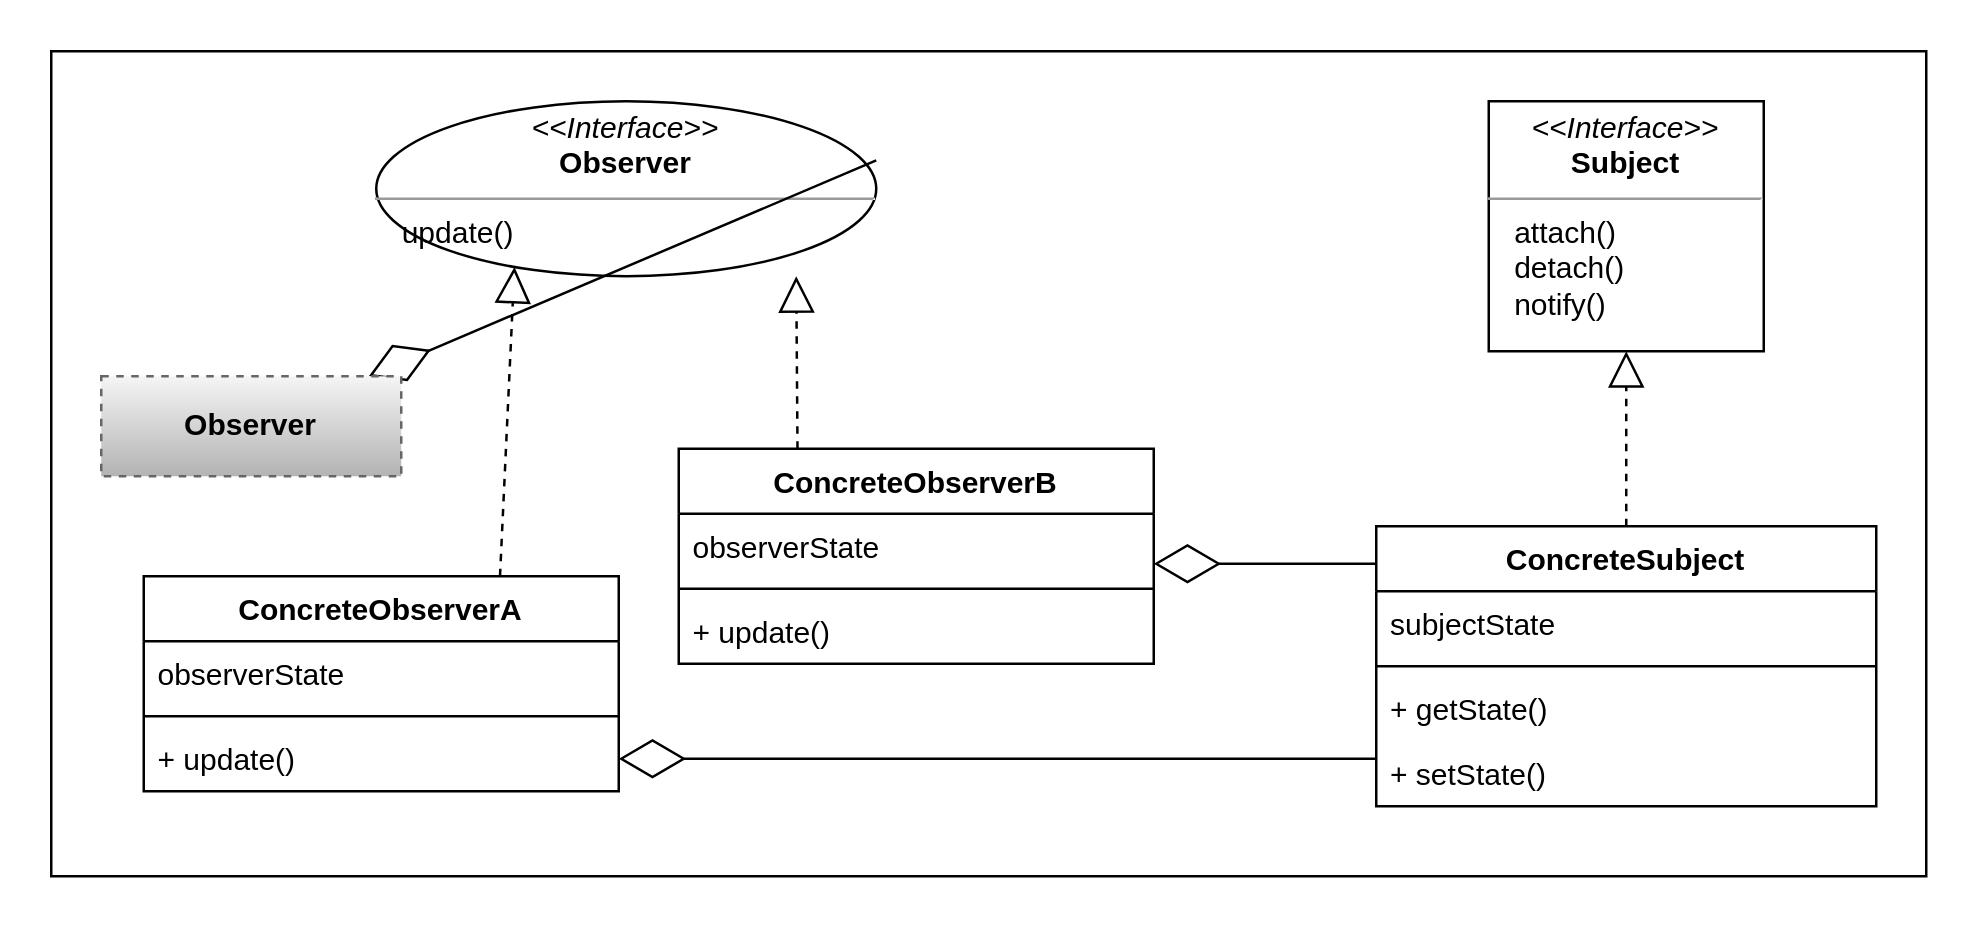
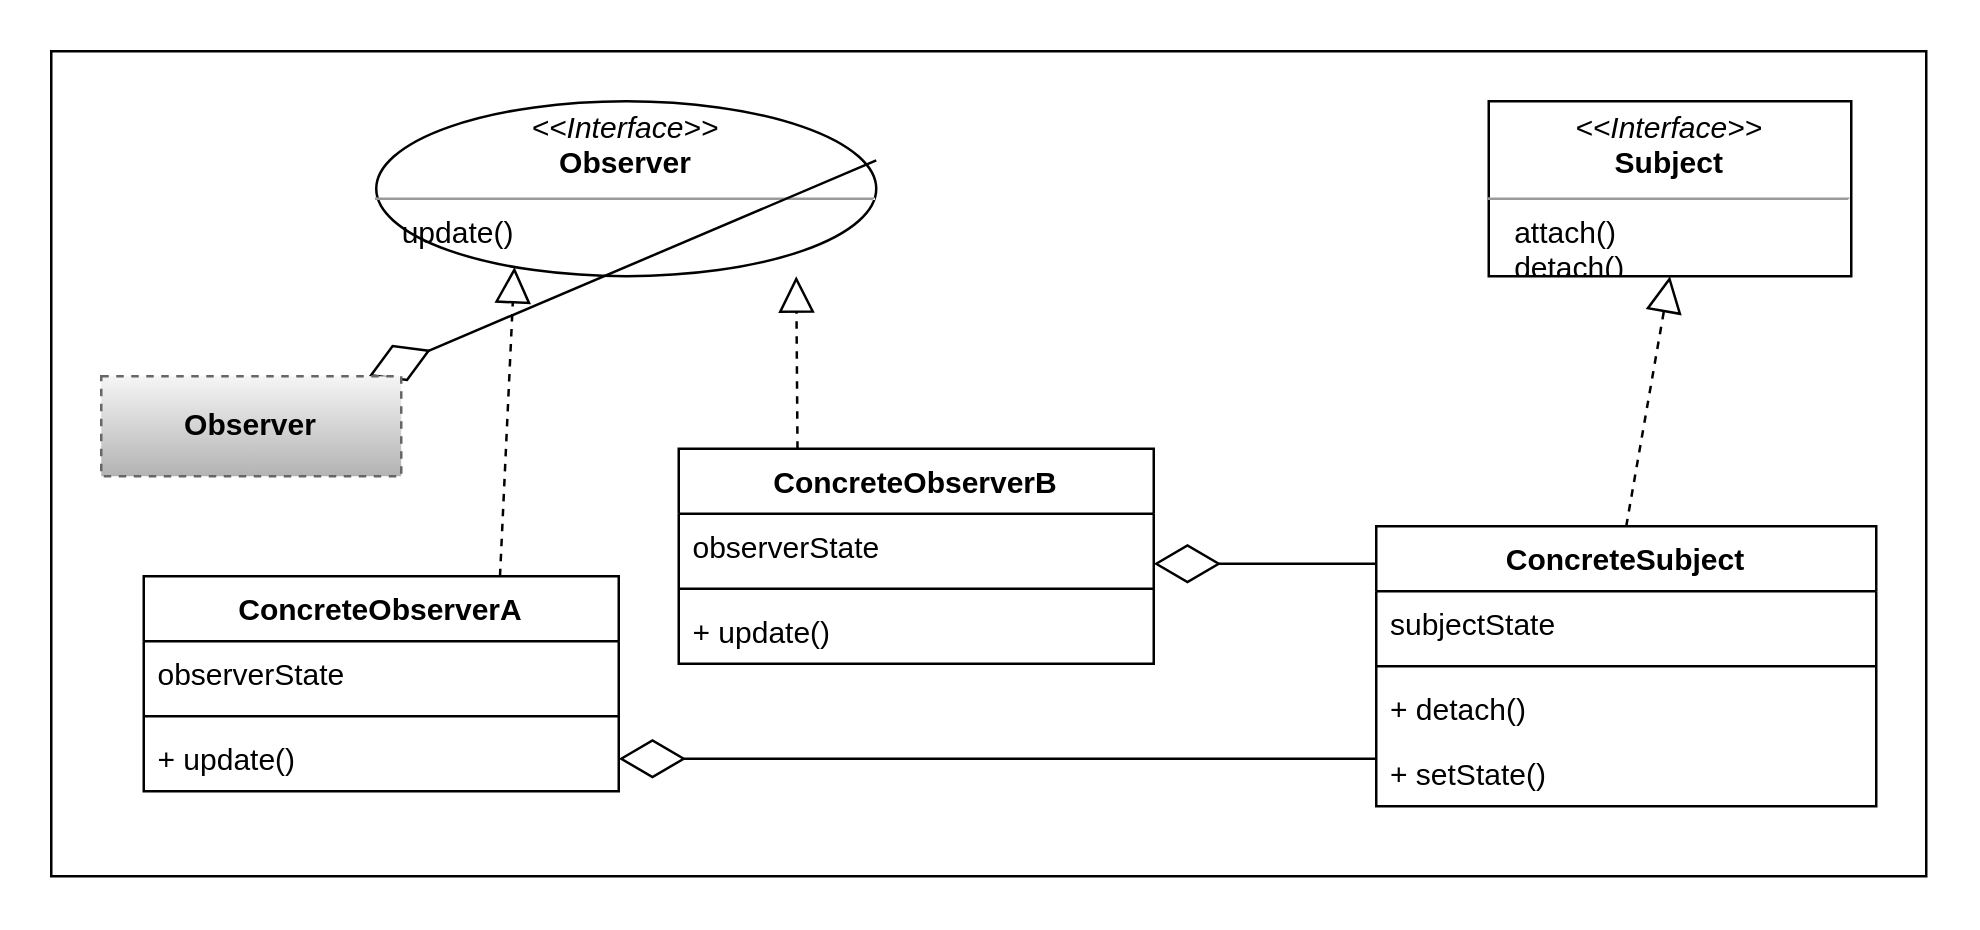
- <mxCell id="4" value="&lt;p style=&quot;margin: 0px ; margin-top: 4px ; text-align: center&quot;&gt;&lt;i&gt;&amp;lt;&amp;lt;Interface&amp;gt;&amp;gt;&lt;/i&gt;&lt;br&gt;&lt;b&gt;Subject&lt;/b&gt;&lt;/p&gt;&lt;hr size=&quot;1&quot;&gt;&lt;p style=&quot;margin: 0px ; margin-left: 4px&quot;&gt;&amp;nbsp; attach()&lt;br&gt;&amp;nbsp; detach()&lt;br&gt;&amp;nbsp; notify()&lt;br&gt;&lt;/p&gt;" style="verticalAlign=top;align=left;overflow=fill;fontSize=12;fontFamily=Helvetica;html=1;" parent="1" vertex="1"><mxGeometry x="595" y="40" width="110" height="100" as="geometry" /></mxCell>
+ <mxCell id="4" value="&lt;p style=&quot;margin: 0px ; margin-top: 4px ; text-align: center&quot;&gt;&lt;i&gt;&amp;lt;&amp;lt;Interface&amp;gt;&amp;gt;&lt;/i&gt;&lt;br&gt;&lt;b&gt;Subject&lt;/b&gt;&lt;/p&gt;&lt;hr size=&quot;1&quot;&gt;&lt;p style=&quot;margin: 0px ; margin-left: 4px&quot;&gt;&amp;nbsp; attach()&lt;br&gt;&amp;nbsp; detach()&lt;br&gt;&amp;nbsp; notify()&lt;br&gt;&lt;/p&gt;" style="verticalAlign=top;align=left;overflow=fill;fontSize=12;fontFamily=Helvetica;html=1;" parent="1" vertex="1"><mxGeometry x="595" y="40" width="145" height="70" as="geometry" /></mxCell>
- <mxCell id="13" value="+ getState()" style="text;strokeColor=none;fillColor=none;align=left;verticalAlign=top;spacingLeft=4;spacingRight=4;overflow=hidden;rotatable=0;points=[[0,0.5],[1,0.5]];portConstraint=eastwest;" parent="10" vertex="1"><mxGeometry y="60" width="200" height="26" as="geometry" /></mxCell>
+ <mxCell id="13" value="+ detach()" style="text;strokeColor=none;fillColor=none;align=left;verticalAlign=top;spacingLeft=4;spacingRight=4;overflow=hidden;rotatable=0;points=[[0,0.5],[1,0.5]];portConstraint=eastwest;" parent="10" vertex="1"><mxGeometry y="60" width="200" height="26" as="geometry" /></mxCell>
